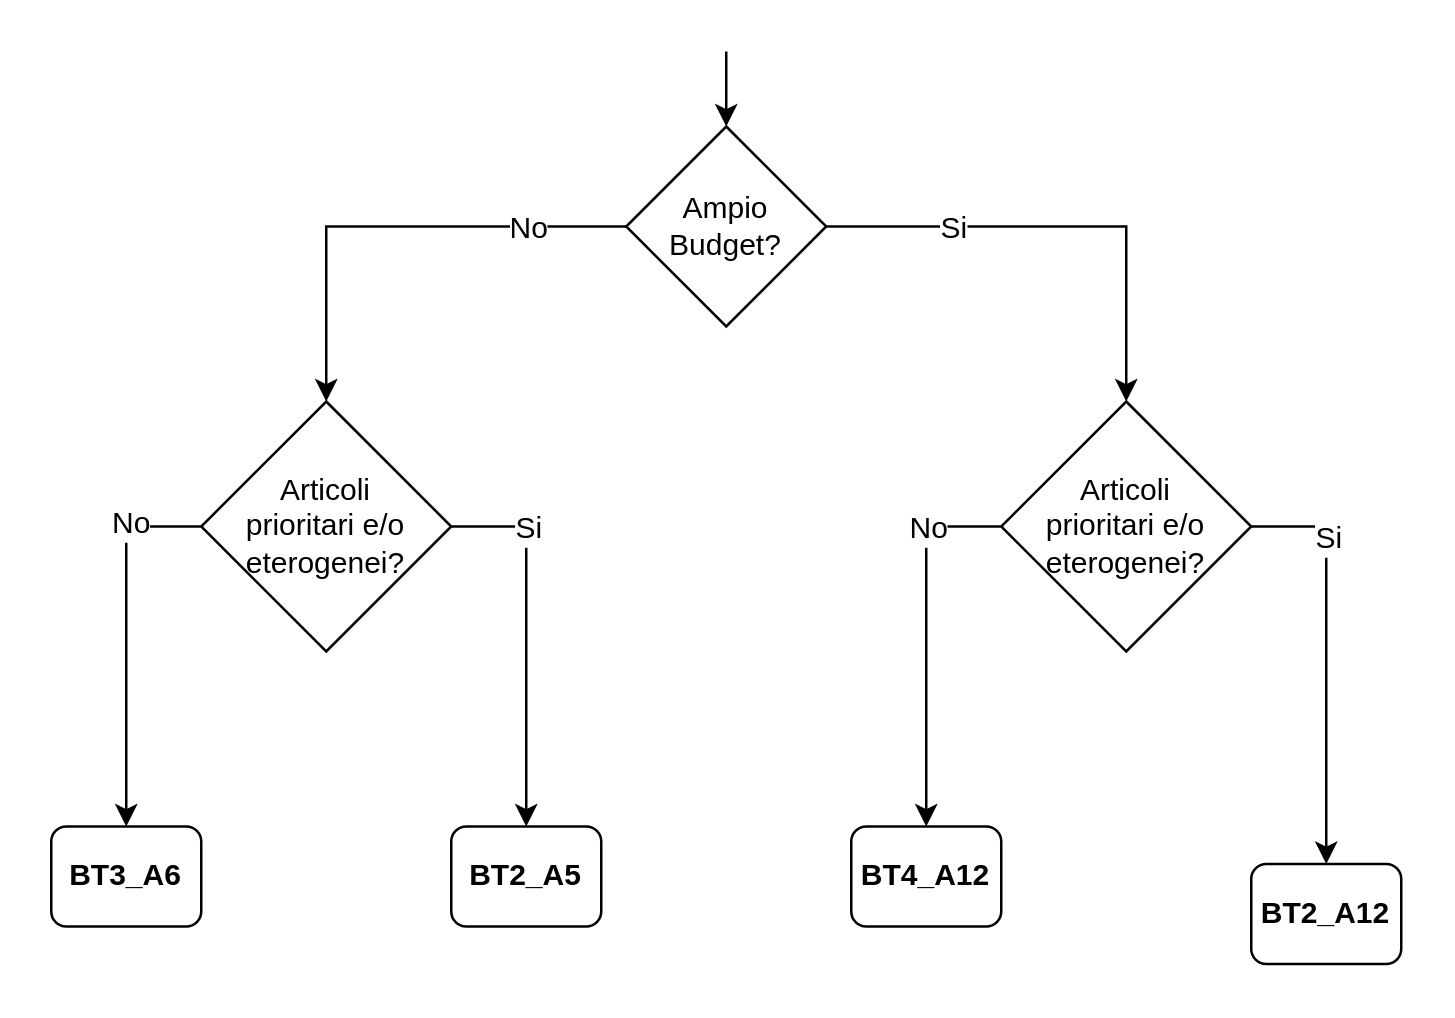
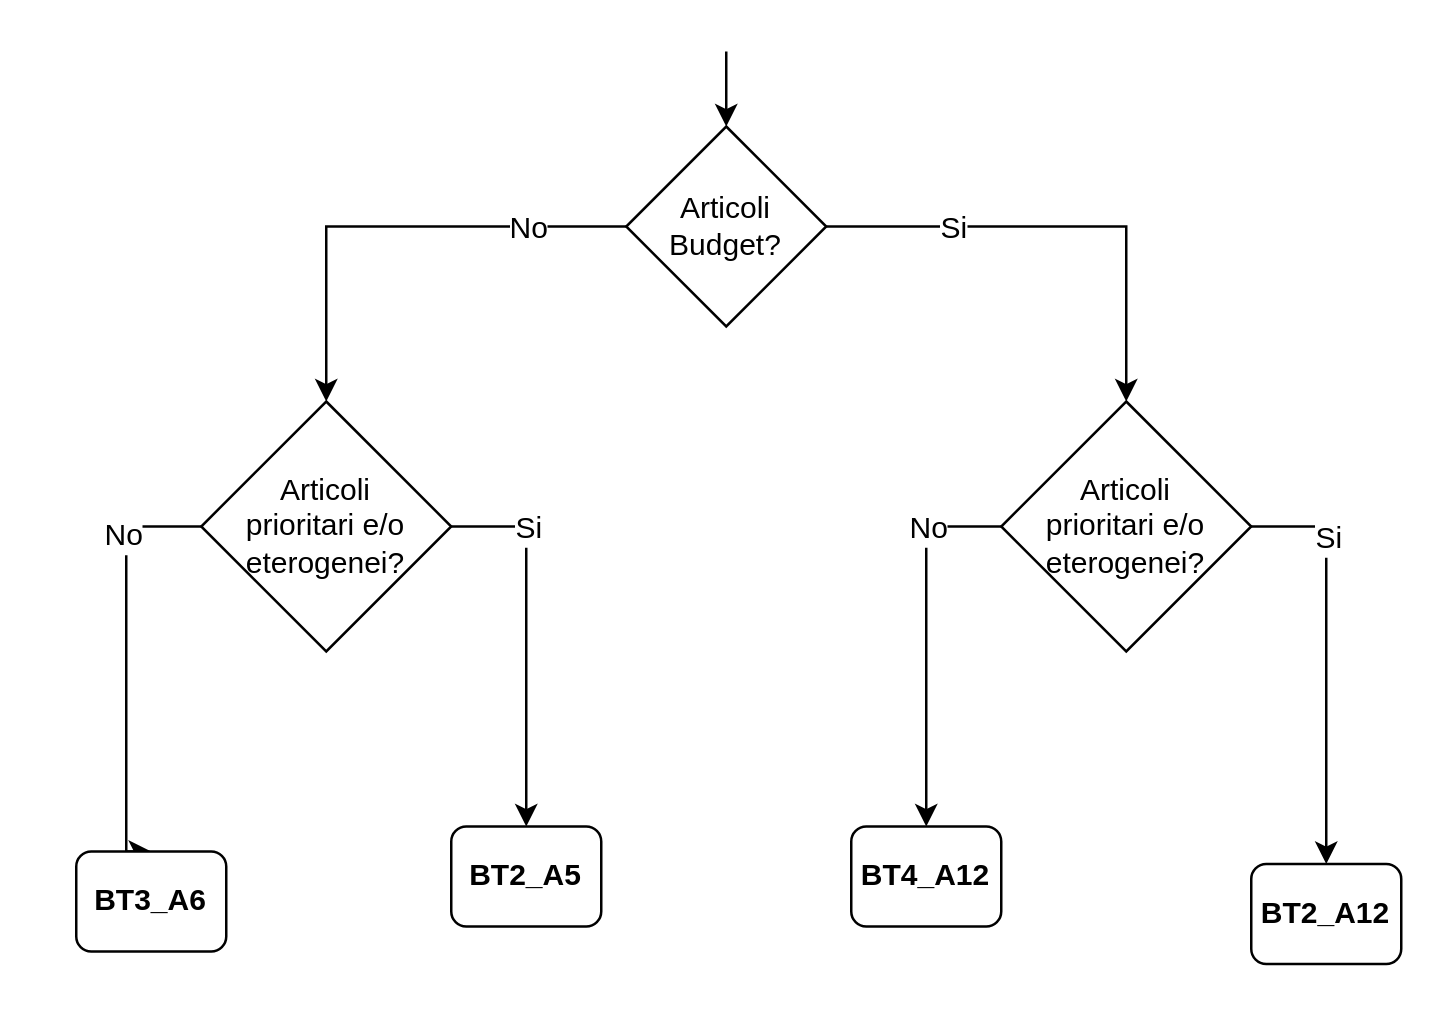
- <mxCell id="6" value="Ampio Budget?&lt;br&gt;" style="rhombus;whiteSpace=wrap;html=1;" parent="1" vertex="1"><mxGeometry x="250" y="50" width="80" height="80" as="geometry" /></mxCell>
+ <mxCell id="6" value="Articoli Budget?&lt;br&gt;" style="rhombus;whiteSpace=wrap;html=1;" parent="1" vertex="1"><mxGeometry x="250" y="50" width="80" height="80" as="geometry" /></mxCell>
- <mxCell id="17" value="BT3_A6" style="rounded=1;whiteSpace=wrap;html=1;fontStyle=1" parent="1" vertex="1"><mxGeometry x="20" y="330" width="60" height="40" as="geometry" /></mxCell>
+ <mxCell id="17" value="BT3_A6" style="rounded=1;whiteSpace=wrap;html=1;fontStyle=1" parent="1" vertex="1"><mxGeometry x="30" y="340" width="60" height="40" as="geometry" /></mxCell>
